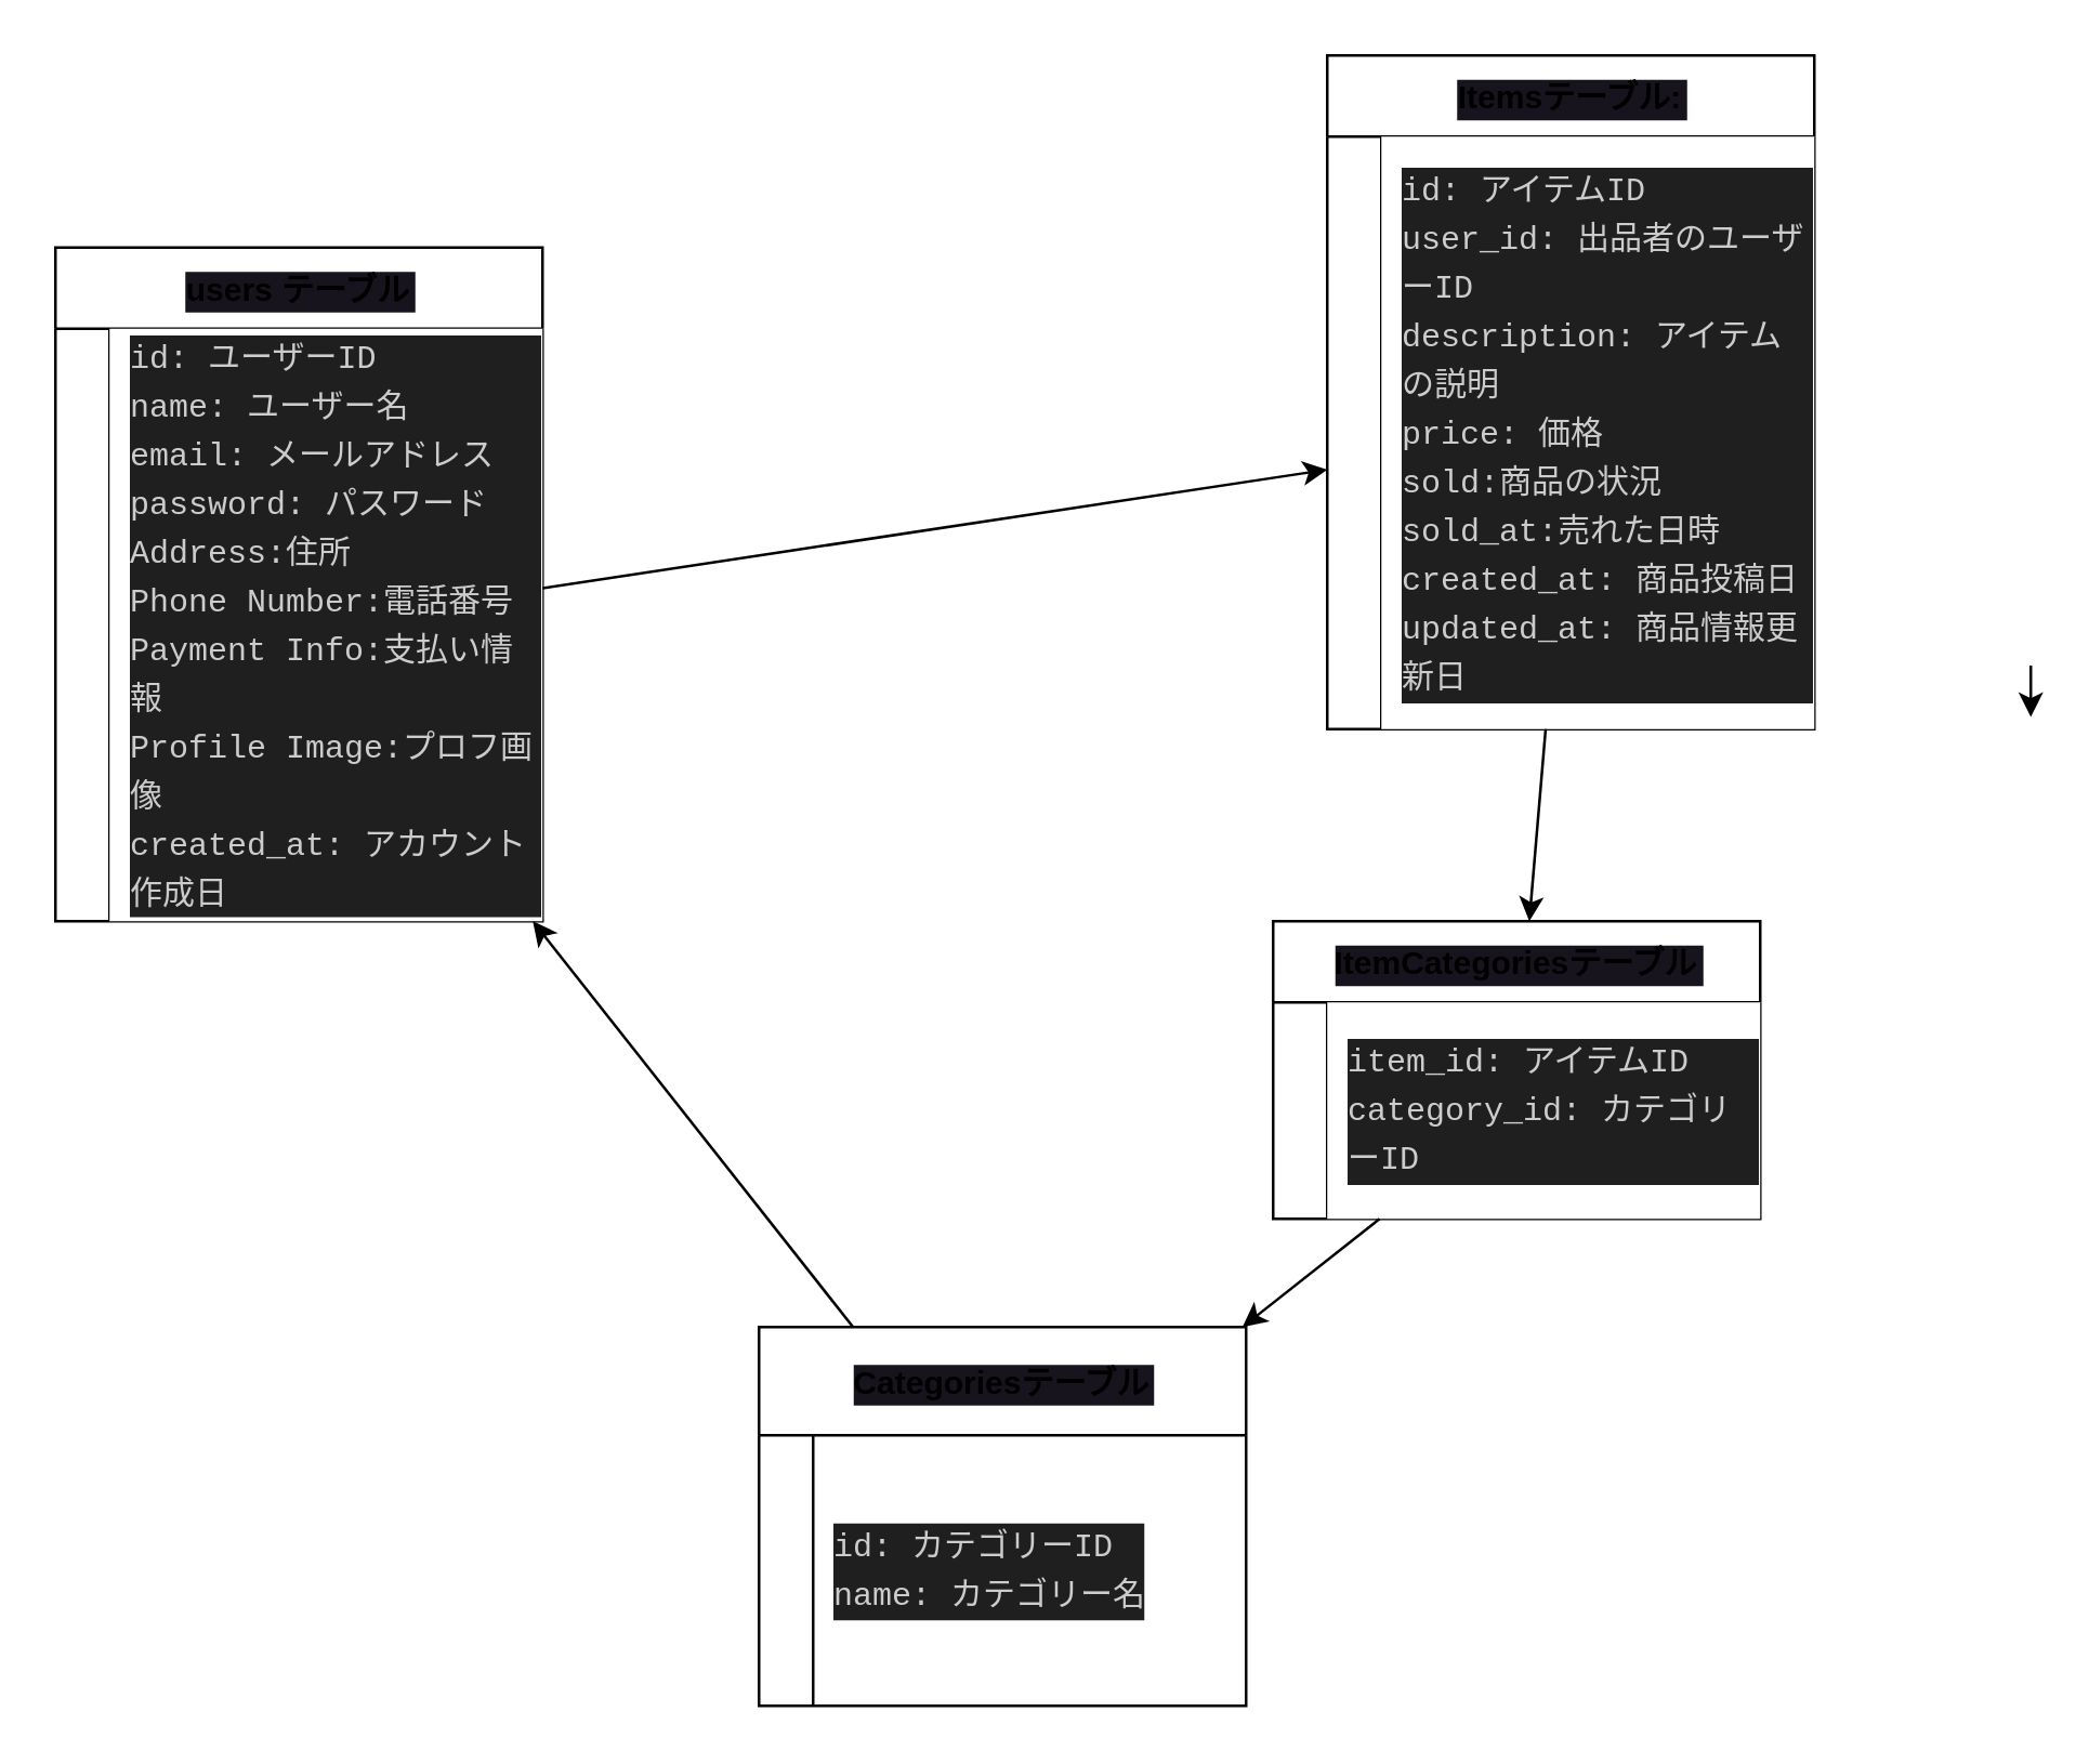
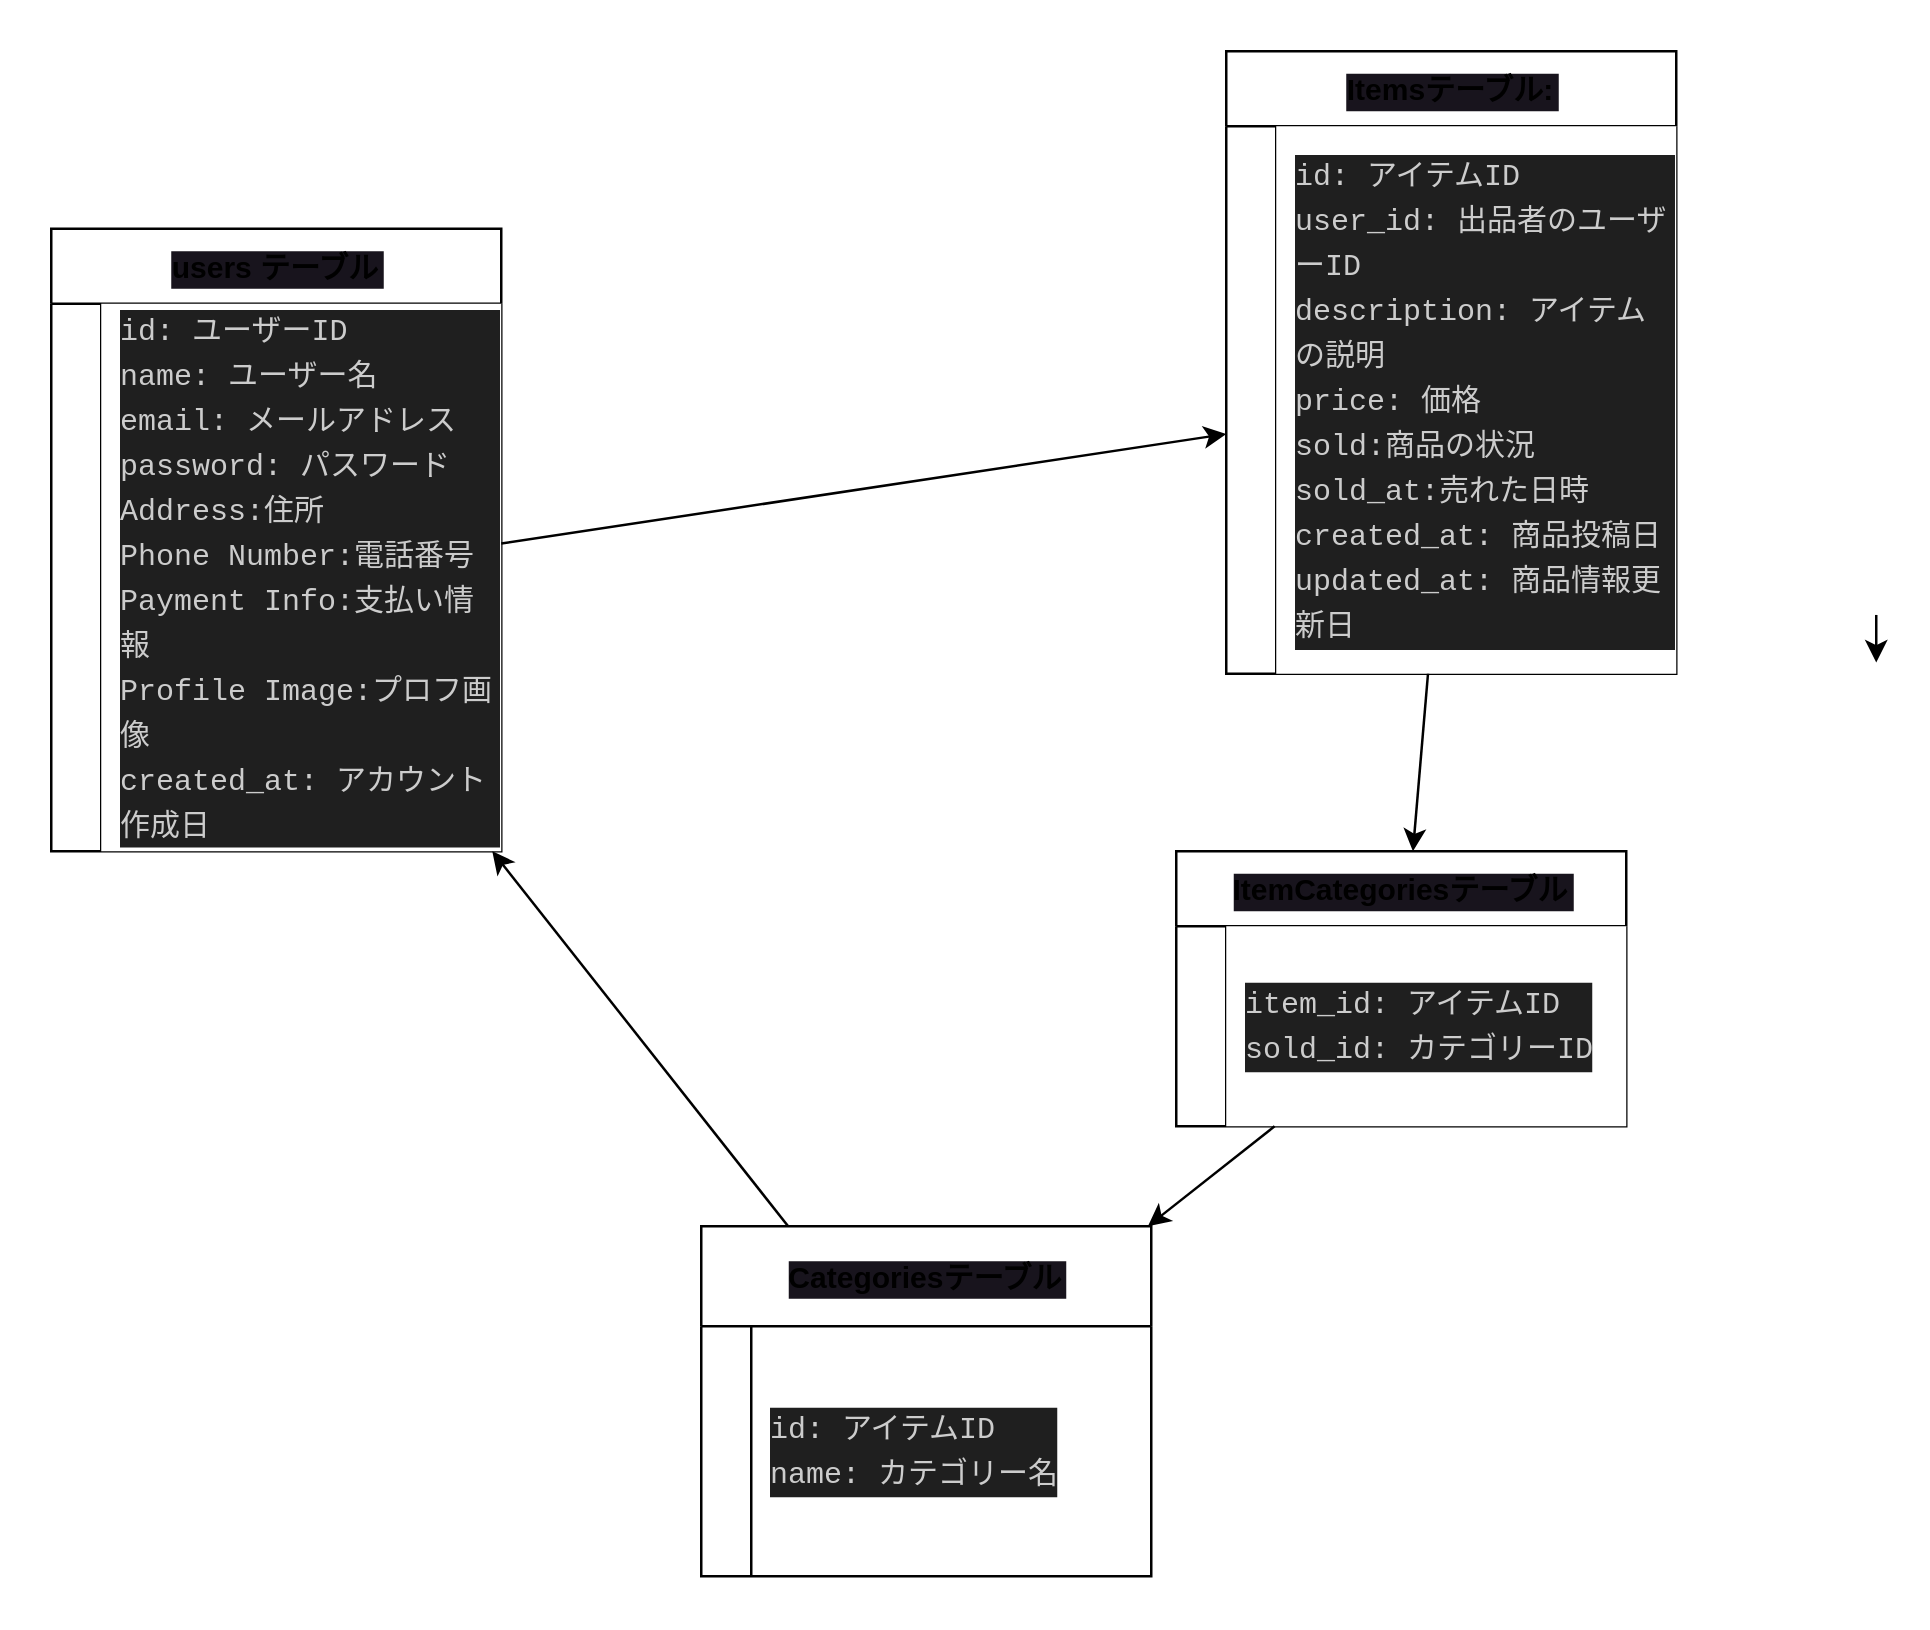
- <mxCell id="19" value="&lt;div style=&quot;color: rgb(204, 204, 204); background-color: rgb(31, 31, 31); font-family: Menlo, Monaco, &amp;quot;Courier New&amp;quot;, monospace; font-weight: normal; font-size: 12px; line-height: 18px;&quot;&gt;&lt;div style=&quot;line-height: 18px;&quot;&gt;&lt;div style=&quot;line-height: 18px;&quot;&gt;&lt;div style=&quot;line-height: 18px;&quot;&gt;&lt;div&gt;item_id: アイテムID &lt;/div&gt;&lt;div&gt;category_id: カテゴリーID &lt;/div&gt;&lt;/div&gt;&lt;/div&gt;&lt;/div&gt;&lt;/div&gt;" style="shape=partialRectangle;html=1;whiteSpace=wrap;connectable=0;top=0;left=0;bottom=0;right=0;align=left;spacingLeft=6;overflow=hidden;labelBackgroundColor=#18141D;" vertex="1" parent="17"><mxGeometry x="20" width="160" height="80" as="geometry"><mxRectangle width="160" height="80" as="alternateBounds" /></mxGeometry></mxCell>
+ <mxCell id="19" value="&lt;div style=&quot;color: rgb(204, 204, 204); background-color: rgb(31, 31, 31); font-family: Menlo, Monaco, &amp;quot;Courier New&amp;quot;, monospace; font-weight: normal; font-size: 12px; line-height: 18px;&quot;&gt;&lt;div style=&quot;line-height: 18px;&quot;&gt;&lt;div style=&quot;line-height: 18px;&quot;&gt;&lt;div style=&quot;line-height: 18px;&quot;&gt;&lt;div&gt;item_id: アイテムID &lt;/div&gt;&lt;div&gt;sold_id: カテゴリーID &lt;/div&gt;&lt;/div&gt;&lt;/div&gt;&lt;/div&gt;&lt;/div&gt;" style="shape=partialRectangle;html=1;whiteSpace=wrap;connectable=0;top=0;left=0;bottom=0;right=0;align=left;spacingLeft=6;overflow=hidden;labelBackgroundColor=#18141D;" vertex="1" parent="17"><mxGeometry x="20" width="160" height="80" as="geometry"><mxRectangle width="160" height="80" as="alternateBounds" /></mxGeometry></mxCell>
- <mxCell id="15" value="&lt;div style=&quot;color: rgb(204, 204, 204); background-color: rgb(31, 31, 31); font-family: Menlo, Monaco, &amp;quot;Courier New&amp;quot;, monospace; font-weight: normal; font-size: 12px; line-height: 18px;&quot;&gt;&lt;div style=&quot;line-height: 18px;&quot;&gt;&lt;div style=&quot;line-height: 18px;&quot;&gt;&lt;div&gt;id: カテゴリーID &lt;/div&gt;&lt;div&gt;name: カテゴリー名&lt;/div&gt;&lt;/div&gt;&lt;/div&gt;&lt;/div&gt;" style="shape=partialRectangle;html=1;whiteSpace=wrap;connectable=0;fillColor=none;top=0;left=0;bottom=0;right=0;align=left;spacingLeft=6;overflow=hidden;labelBackgroundColor=#18141D;" vertex="1" parent="13"><mxGeometry x="20" width="160" height="100" as="geometry"><mxRectangle width="160" height="100" as="alternateBounds" /></mxGeometry></mxCell>
+ <mxCell id="15" value="&lt;div style=&quot;color: rgb(204, 204, 204); background-color: rgb(31, 31, 31); font-family: Menlo, Monaco, &amp;quot;Courier New&amp;quot;, monospace; font-weight: normal; font-size: 12px; line-height: 18px;&quot;&gt;&lt;div style=&quot;line-height: 18px;&quot;&gt;&lt;div style=&quot;line-height: 18px;&quot;&gt;&lt;div&gt;id: アイテムID &lt;/div&gt;&lt;div&gt;name: カテゴリー名&lt;/div&gt;&lt;/div&gt;&lt;/div&gt;&lt;/div&gt;" style="shape=partialRectangle;html=1;whiteSpace=wrap;connectable=0;fillColor=none;top=0;left=0;bottom=0;right=0;align=left;spacingLeft=6;overflow=hidden;labelBackgroundColor=#18141D;" vertex="1" parent="13"><mxGeometry x="20" width="160" height="100" as="geometry"><mxRectangle width="160" height="100" as="alternateBounds" /></mxGeometry></mxCell>
